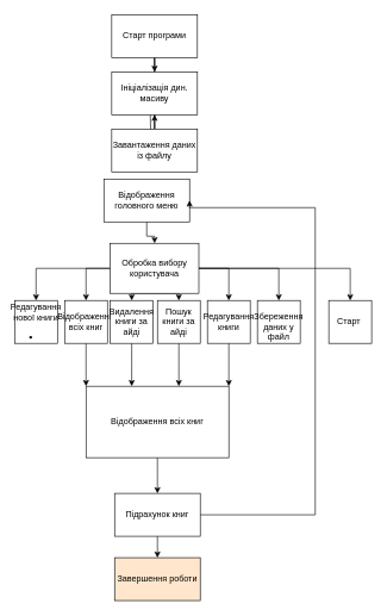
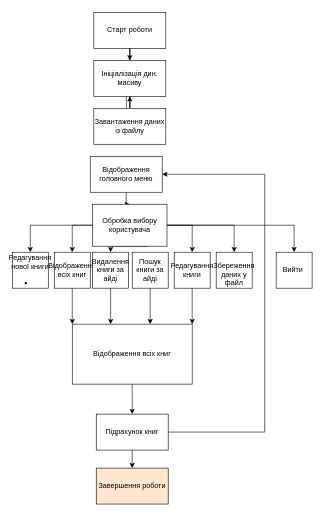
- <mxCell id="4" value="Старт програми" style="rounded=0;whiteSpace=wrap;html=1;" parent="1" vertex="1"><mxGeometry x="156" width="120" height="60" as="geometry" y="20" /></mxCell>
+ <mxCell id="4" value="Старт роботи" style="rounded=0;whiteSpace=wrap;html=1;" parent="1" vertex="1"><mxGeometry x="156" width="120" height="60" as="geometry" y="20" /></mxCell>
- <mxCell id="8" value="Відображення головного меню" style="rounded=0;whiteSpace=wrap;html=1;" parent="1" vertex="1"><mxGeometry x="145" y="250" width="120" height="60" as="geometry" /></mxCell>
+ <mxCell id="8" value="Відображення головного меню" style="rounded=0;whiteSpace=wrap;html=1;" parent="1" vertex="1"><mxGeometry x="150" y="260" width="120" height="60" as="geometry" /></mxCell>
- <mxCell id="11" style="edgeStyle=orthogonalEdgeStyle;rounded=0;orthogonalLoop=1;jettySize=auto;html=1;exitX=0.75;exitY=1;exitDx=0;exitDy=0;entryX=0.5;entryY=0;entryDx=0;entryDy=0;" parent="1" source="16" target="22" edge="1"><mxGeometry relative="1" as="geometry" /></mxCell>
- <mxCell id="34" value="&lt;p&gt;Старт&amp;nbsp;&lt;/p&gt;" style="rounded=0;whiteSpace=wrap;html=1;align=center;" vertex="1" parent="1"><mxGeometry x="460" y="420" width="60" height="60" as="geometry" /></mxCell>
+ <mxCell id="34" value="&lt;p&gt;Вийти&amp;nbsp;&lt;/p&gt;" style="rounded=0;whiteSpace=wrap;html=1;align=center;" vertex="1" parent="1"><mxGeometry x="460" y="420" width="60" height="60" as="geometry" /></mxCell>
